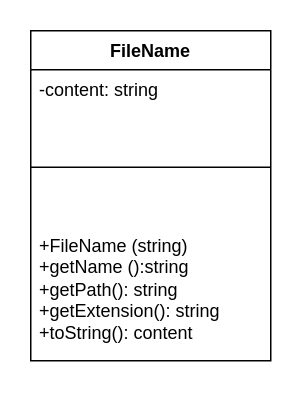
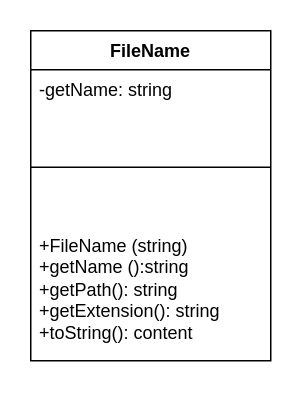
- <mxCell id="3" value="-content: string" style="text;strokeColor=none;fillColor=none;align=left;verticalAlign=top;spacingLeft=4;spacingRight=4;overflow=hidden;rotatable=0;points=[[0,0.5],[1,0.5]];portConstraint=eastwest;whiteSpace=wrap;html=1;" vertex="1" parent="2"><mxGeometry y="26" width="160" height="26" as="geometry" /></mxCell>
+ <mxCell id="3" value="-getName: string" style="text;strokeColor=none;fillColor=none;align=left;verticalAlign=top;spacingLeft=4;spacingRight=4;overflow=hidden;rotatable=0;points=[[0,0.5],[1,0.5]];portConstraint=eastwest;whiteSpace=wrap;html=1;" vertex="1" parent="2"><mxGeometry y="26" width="160" height="26" as="geometry" /></mxCell>
